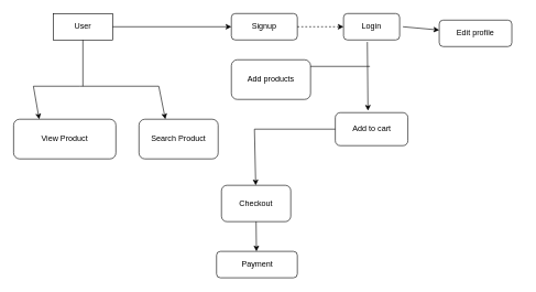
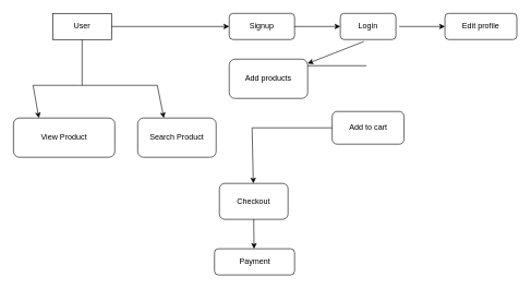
- <mxCell id="12" value="" style="endArrow=classic;html=1;rounded=0;exitX=1;exitY=0.5;exitDx=0;exitDy=0;entryX=0;entryY=0.5;entryDx=0;entryDy=0;dashed=1;" edge="1" parent="1" source="11" target="4"><mxGeometry width="50" height="50" relative="1" as="geometry"><mxPoint x="470" y="70" as="sourcePoint" /><mxPoint x="520" y="20" as="targetPoint" /></mxGeometry></mxCell>
+ <mxCell id="12" value="" style="endArrow=classic;html=1;rounded=0;exitX=1;exitY=0.5;exitDx=0;exitDy=0;entryX=0;entryY=0.5;entryDx=0;entryDy=0;" edge="1" parent="1" source="11" target="4"><mxGeometry width="50" height="50" relative="1" as="geometry"><mxPoint x="470" y="70" as="sourcePoint" /><mxPoint x="520" y="20" as="targetPoint" /></mxGeometry></mxCell>
- <mxCell id="18" value="Edit profile" style="rounded=1;whiteSpace=wrap;html=1;" vertex="1" parent="1"><mxGeometry x="665" y="30" width="110" height="40" as="geometry" /></mxCell>
+ <mxCell id="18" value="Edit profile" style="rounded=1;whiteSpace=wrap;html=1;" vertex="1" parent="1"><mxGeometry x="680" y="20" width="110" height="40" as="geometry" /></mxCell>
- <mxCell id="16" value="" style="endArrow=classic;html=1;rounded=0;exitX=0.424;exitY=1.075;exitDx=0;exitDy=0;exitPerimeter=0;entryX=0.45;entryY=-0.06;entryDx=0;entryDy=0;entryPerimeter=0;" edge="1" parent="1" source="4" target="14"><mxGeometry width="50" height="50" relative="1" as="geometry"><mxPoint x="550" y="120" as="sourcePoint" /><mxPoint x="600" y="70" as="targetPoint" /></mxGeometry></mxCell>
+ <mxCell id="16" value="" style="endArrow=classic;html=1;rounded=0;exitX=0.424;exitY=1.075;exitDx=0;exitDy=0;exitPerimeter=0;" edge="1" parent="1" source="4" target="15"><mxGeometry width="50" height="50" relative="1" as="geometry"><mxPoint x="550" y="120" as="sourcePoint" /><mxPoint x="600" y="70" as="targetPoint" /></mxGeometry></mxCell>
